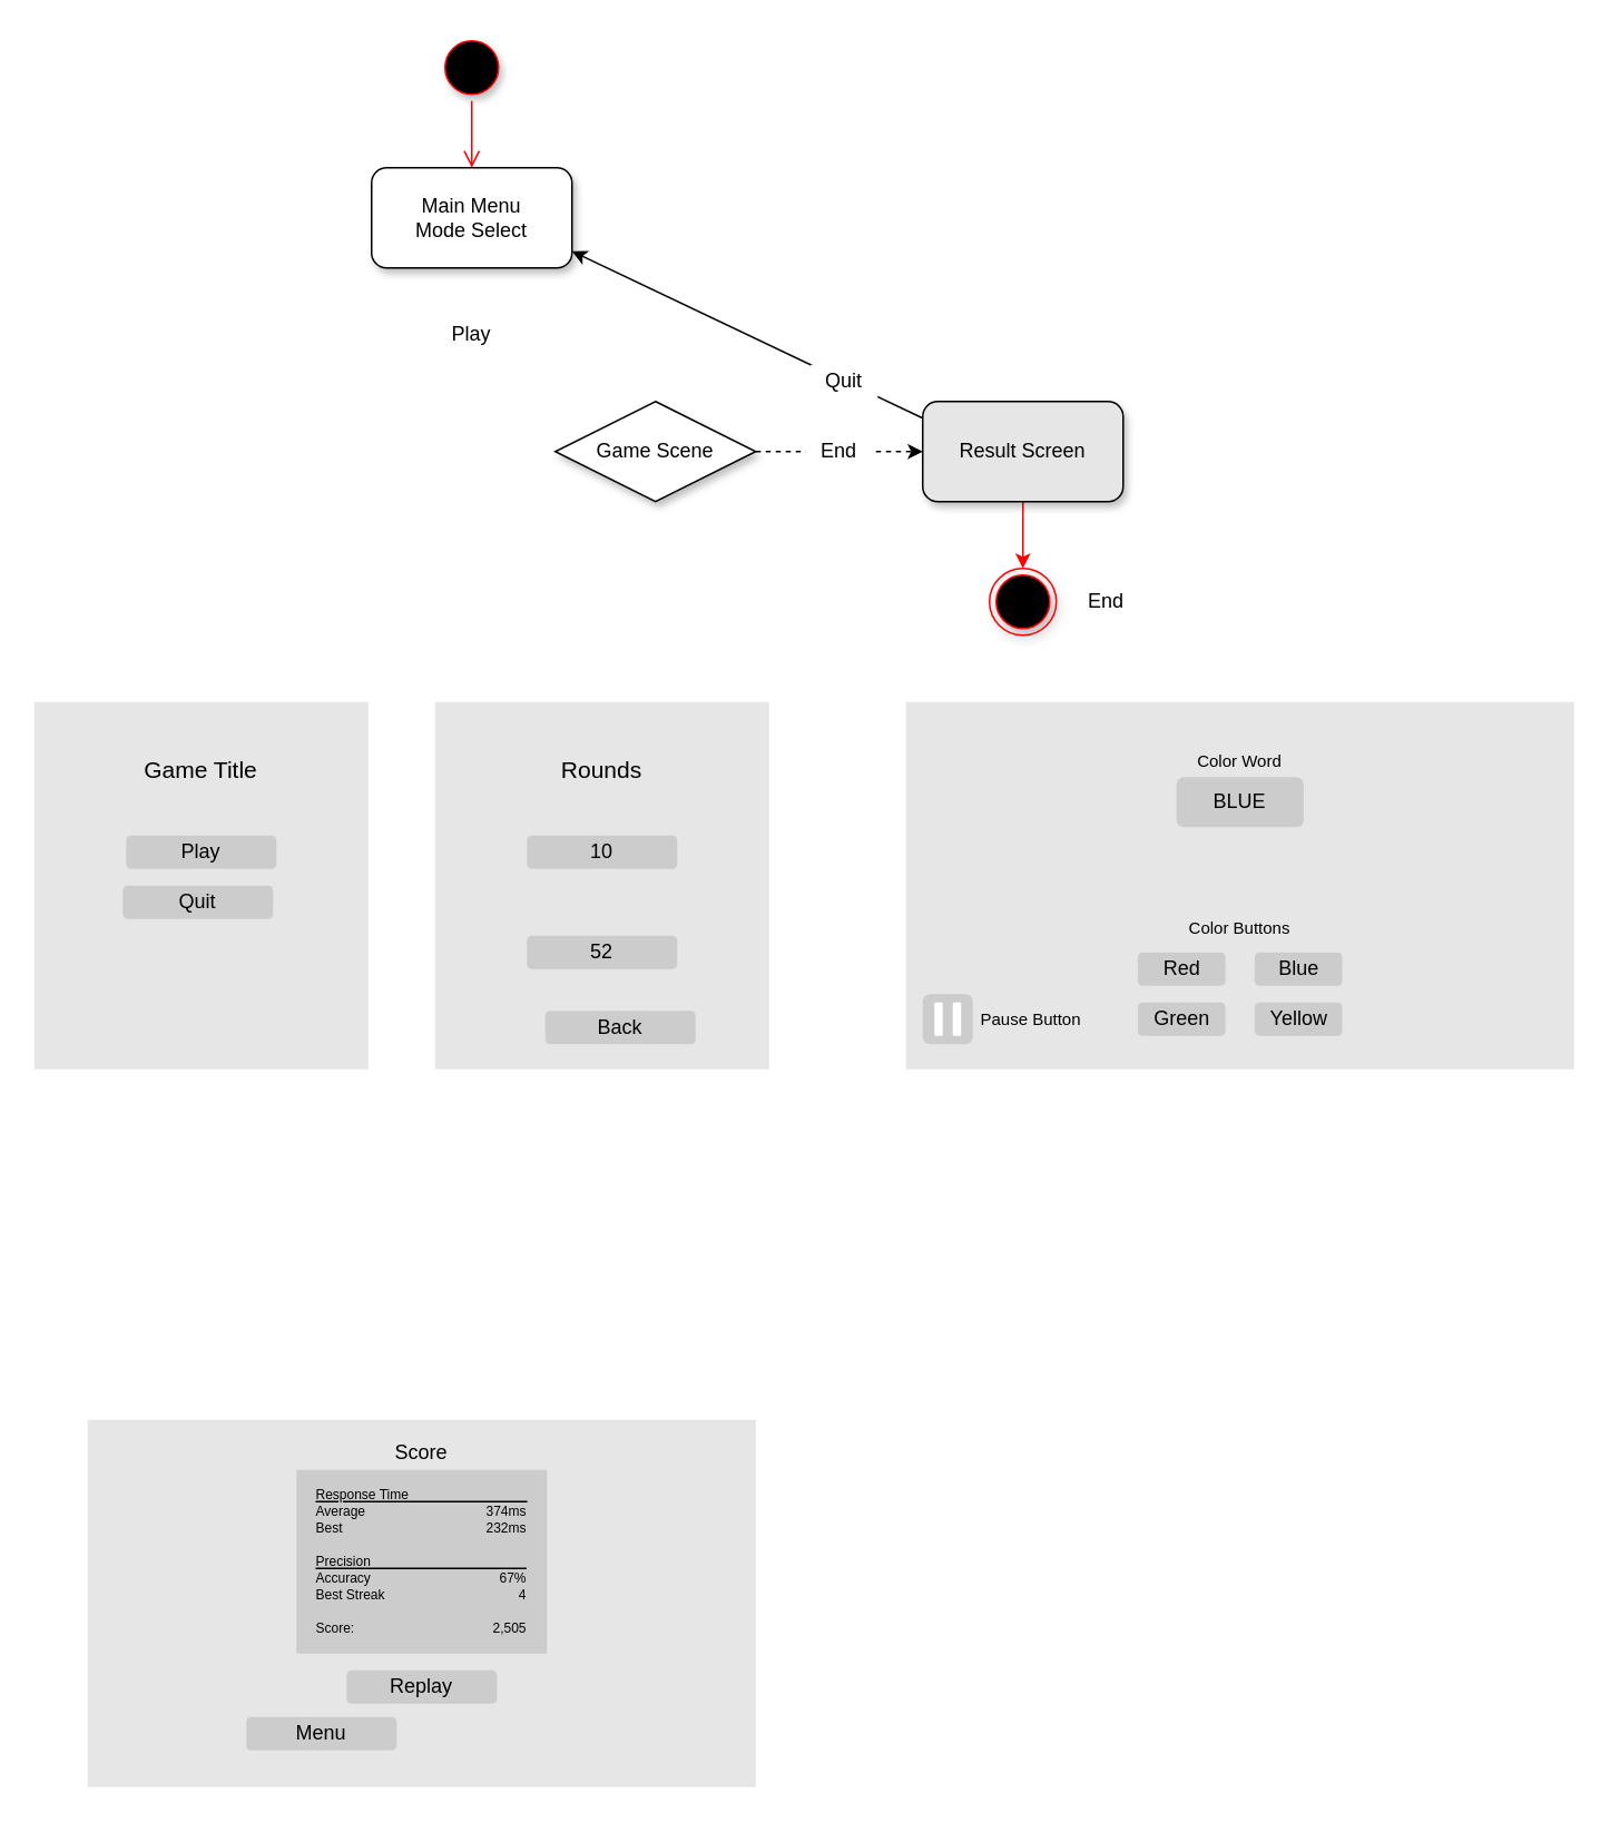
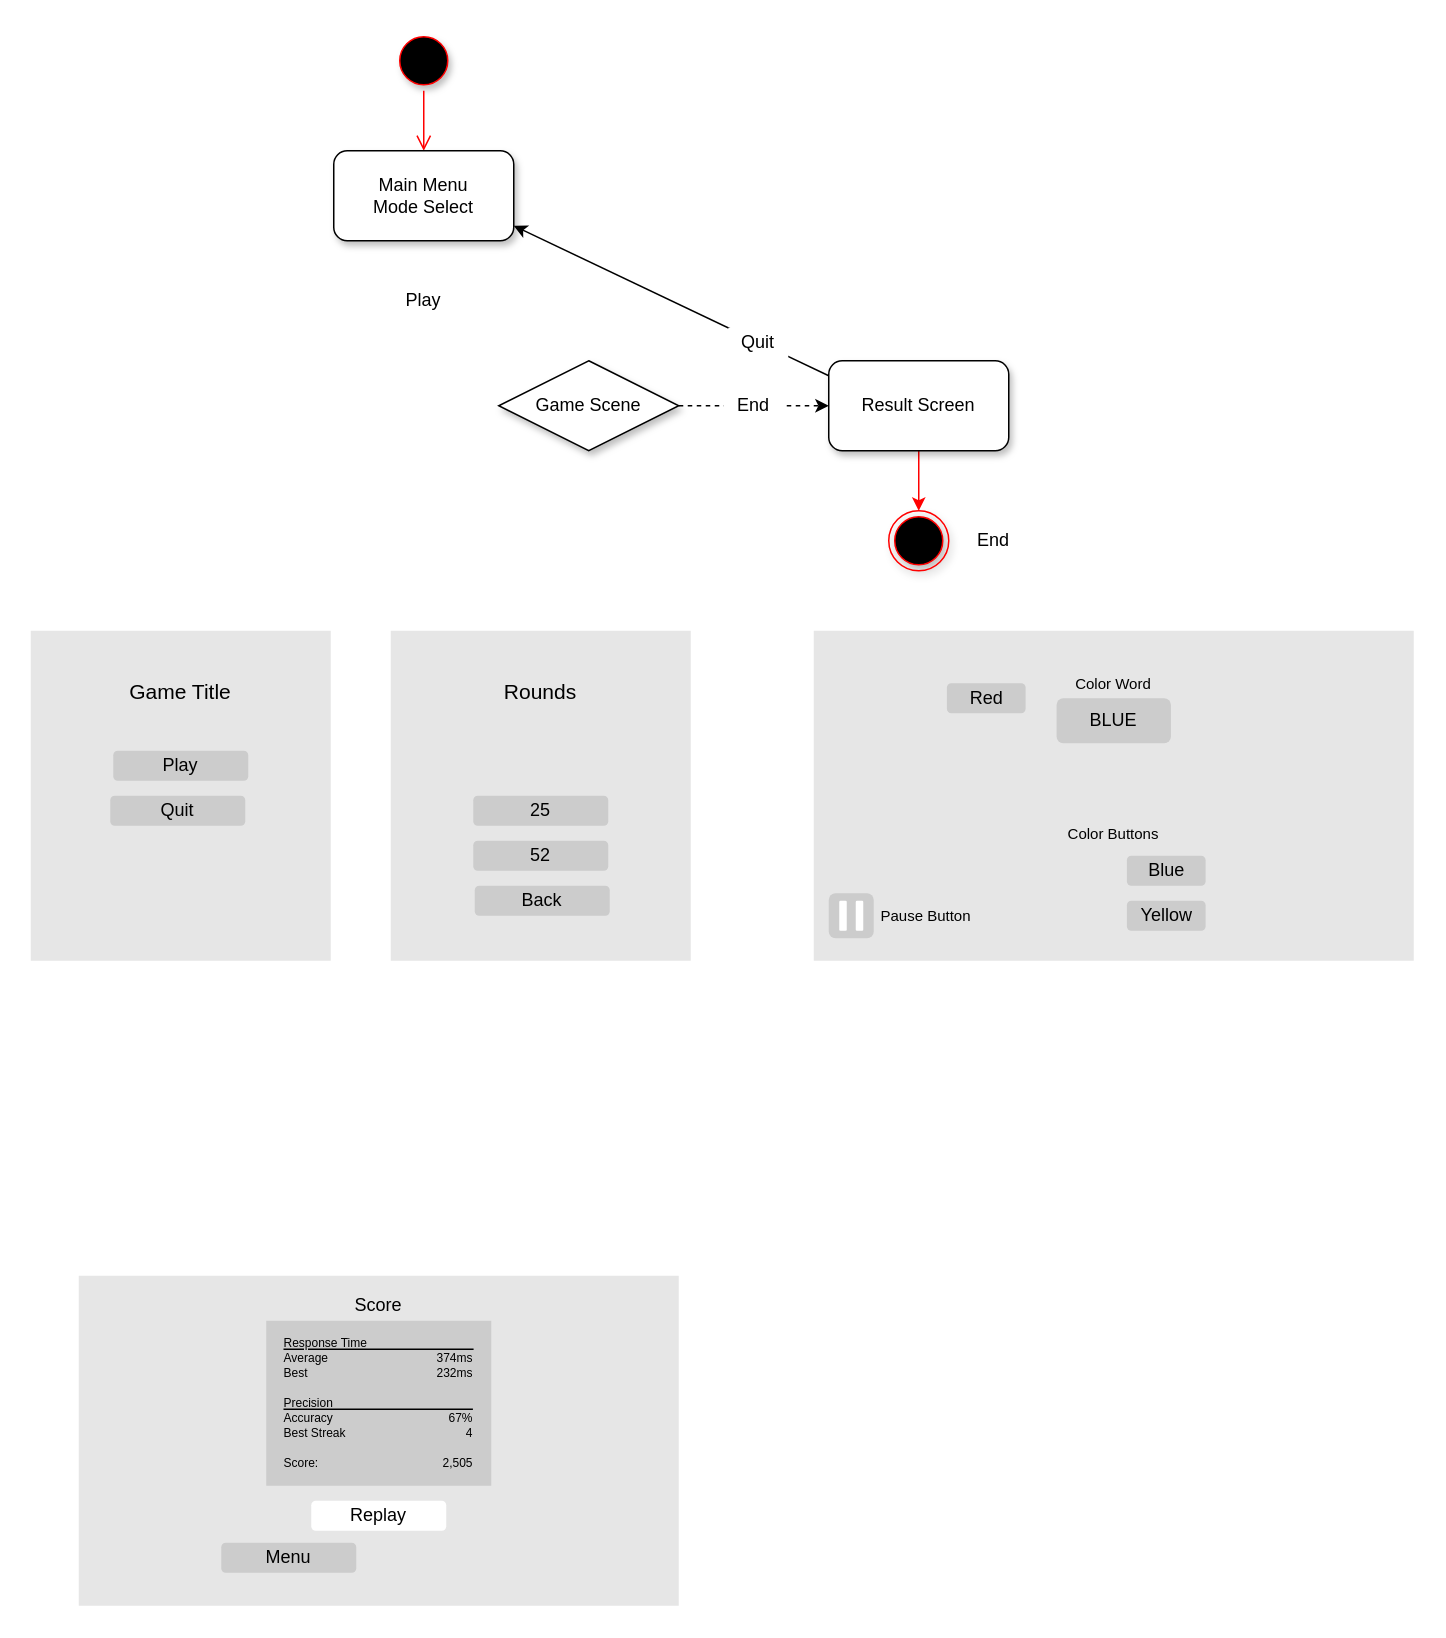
- <mxCell id="13" value="Result Screen" style="rounded=1;whiteSpace=wrap;html=1;shadow=1;sketch=0;fillColor=#e6e6e6;" parent="1" vertex="1"><mxGeometry x="552" y="240" width="120" height="60" as="geometry" /></mxCell>
+ <mxCell id="13" value="Result Screen" style="rounded=1;whiteSpace=wrap;html=1;shadow=1;sketch=0;" parent="1" vertex="1"><mxGeometry x="552" y="240" width="120" height="60" as="geometry" /></mxCell>
- <mxCell id="19" value="10" style="rounded=1;whiteSpace=wrap;html=1;shadow=0;glass=0;labelBackgroundColor=none;sketch=0;strokeColor=none;verticalAlign=middle;fillColor=#CCCCCC;" parent="1" vertex="1"><mxGeometry x="315" y="500" width="90" height="20" as="geometry" /></mxCell>
+ <mxCell id="21" value="25" style="rounded=1;whiteSpace=wrap;html=1;shadow=0;glass=0;labelBackgroundColor=none;sketch=0;strokeColor=none;verticalAlign=middle;fillColor=#CCCCCC;" parent="1" vertex="1"><mxGeometry x="315" y="530" width="90" height="20" as="geometry" /></mxCell>
- <mxCell id="29" value="Red" style="rounded=1;whiteSpace=wrap;html=1;shadow=0;glass=0;labelBackgroundColor=none;sketch=0;strokeColor=none;verticalAlign=middle;fillColor=#CCCCCC;" parent="1" vertex="1"><mxGeometry x="680.75" y="570" width="52.5" height="20" as="geometry" /></mxCell>
+ <mxCell id="29" value="Red" style="rounded=1;whiteSpace=wrap;html=1;shadow=0;glass=0;labelBackgroundColor=none;sketch=0;strokeColor=none;verticalAlign=middle;fillColor=#CCCCCC;" parent="1" vertex="1"><mxGeometry x="630.75" y="455" width="52.5" height="20" as="geometry" /></mxCell>
- <mxCell id="31" value="Green" style="rounded=1;whiteSpace=wrap;html=1;shadow=0;glass=0;labelBackgroundColor=none;sketch=0;strokeColor=none;verticalAlign=middle;fillColor=#CCCCCC;" parent="1" vertex="1"><mxGeometry x="680.75" y="600" width="52.5" height="20" as="geometry" /></mxCell>
- <mxCell id="23" value="Back" style="rounded=1;whiteSpace=wrap;html=1;shadow=0;glass=0;labelBackgroundColor=none;sketch=0;strokeColor=none;verticalAlign=middle;fillColor=#CCCCCC;" parent="1" vertex="1"><mxGeometry x="326" y="605" width="90" height="20" as="geometry" /></mxCell>
+ <mxCell id="23" value="Back" style="rounded=1;whiteSpace=wrap;html=1;shadow=0;glass=0;labelBackgroundColor=none;sketch=0;strokeColor=none;verticalAlign=middle;fillColor=#CCCCCC;" parent="1" vertex="1"><mxGeometry x="316" y="590" width="90" height="20" as="geometry" /></mxCell>
- <mxCell id="40" value="Replay" style="rounded=1;whiteSpace=wrap;html=1;shadow=0;glass=0;labelBackgroundColor=none;sketch=0;strokeColor=none;verticalAlign=middle;fillColor=#CCCCCC;" parent="1" vertex="1"><mxGeometry x="207" y="1000" width="90" height="20" as="geometry" /></mxCell>
+ <mxCell id="40" value="Replay" style="rounded=1;whiteSpace=wrap;html=1;shadow=0;glass=0;labelBackgroundColor=none;sketch=0;strokeColor=none;verticalAlign=middle;fillColor=#ffffff;" parent="1" vertex="1"><mxGeometry x="207" y="1000" width="90" height="20" as="geometry" /></mxCell>
